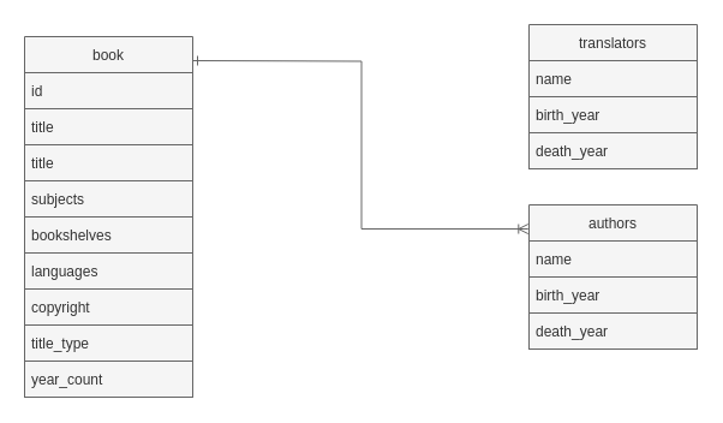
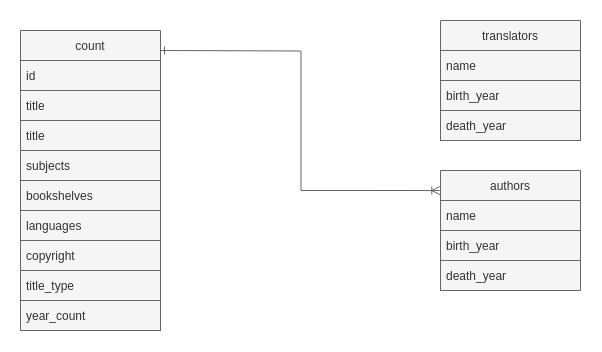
- <mxCell id="2" value="book" style="swimlane;fontStyle=0;childLayout=stackLayout;horizontal=1;startSize=30;horizontalStack=0;resizeParent=1;resizeParentMax=0;resizeLast=0;collapsible=1;marginBottom=0;strokeColor=#666666;fillColor=#f5f5f5;fontColor=#333333;" parent="1" vertex="1"><mxGeometry x="20" y="30" width="140" height="300" as="geometry" /></mxCell>
+ <mxCell id="2" value="count" style="swimlane;fontStyle=0;childLayout=stackLayout;horizontal=1;startSize=30;horizontalStack=0;resizeParent=1;resizeParentMax=0;resizeLast=0;collapsible=1;marginBottom=0;strokeColor=#666666;fillColor=#f5f5f5;fontColor=#333333;" parent="1" vertex="1"><mxGeometry x="20" y="30" width="140" height="300" as="geometry" /></mxCell>
